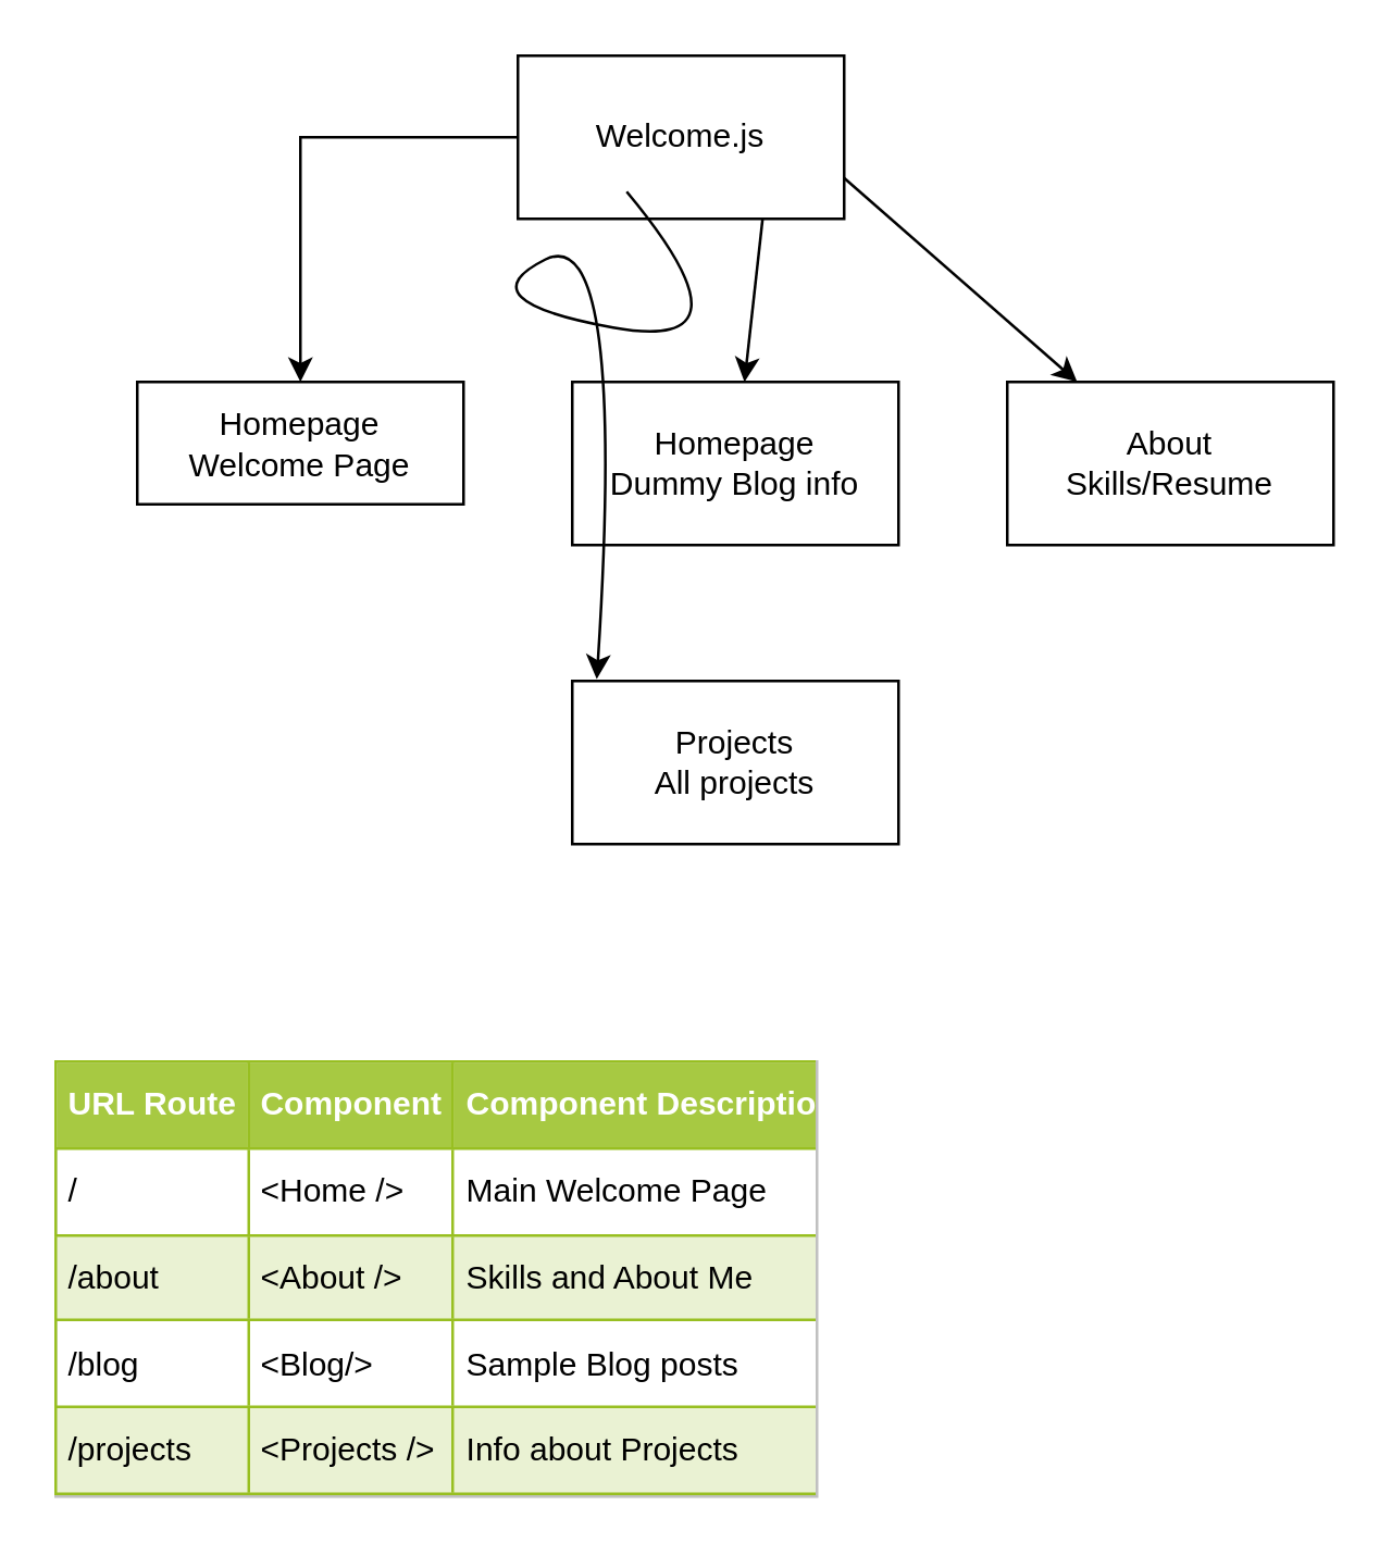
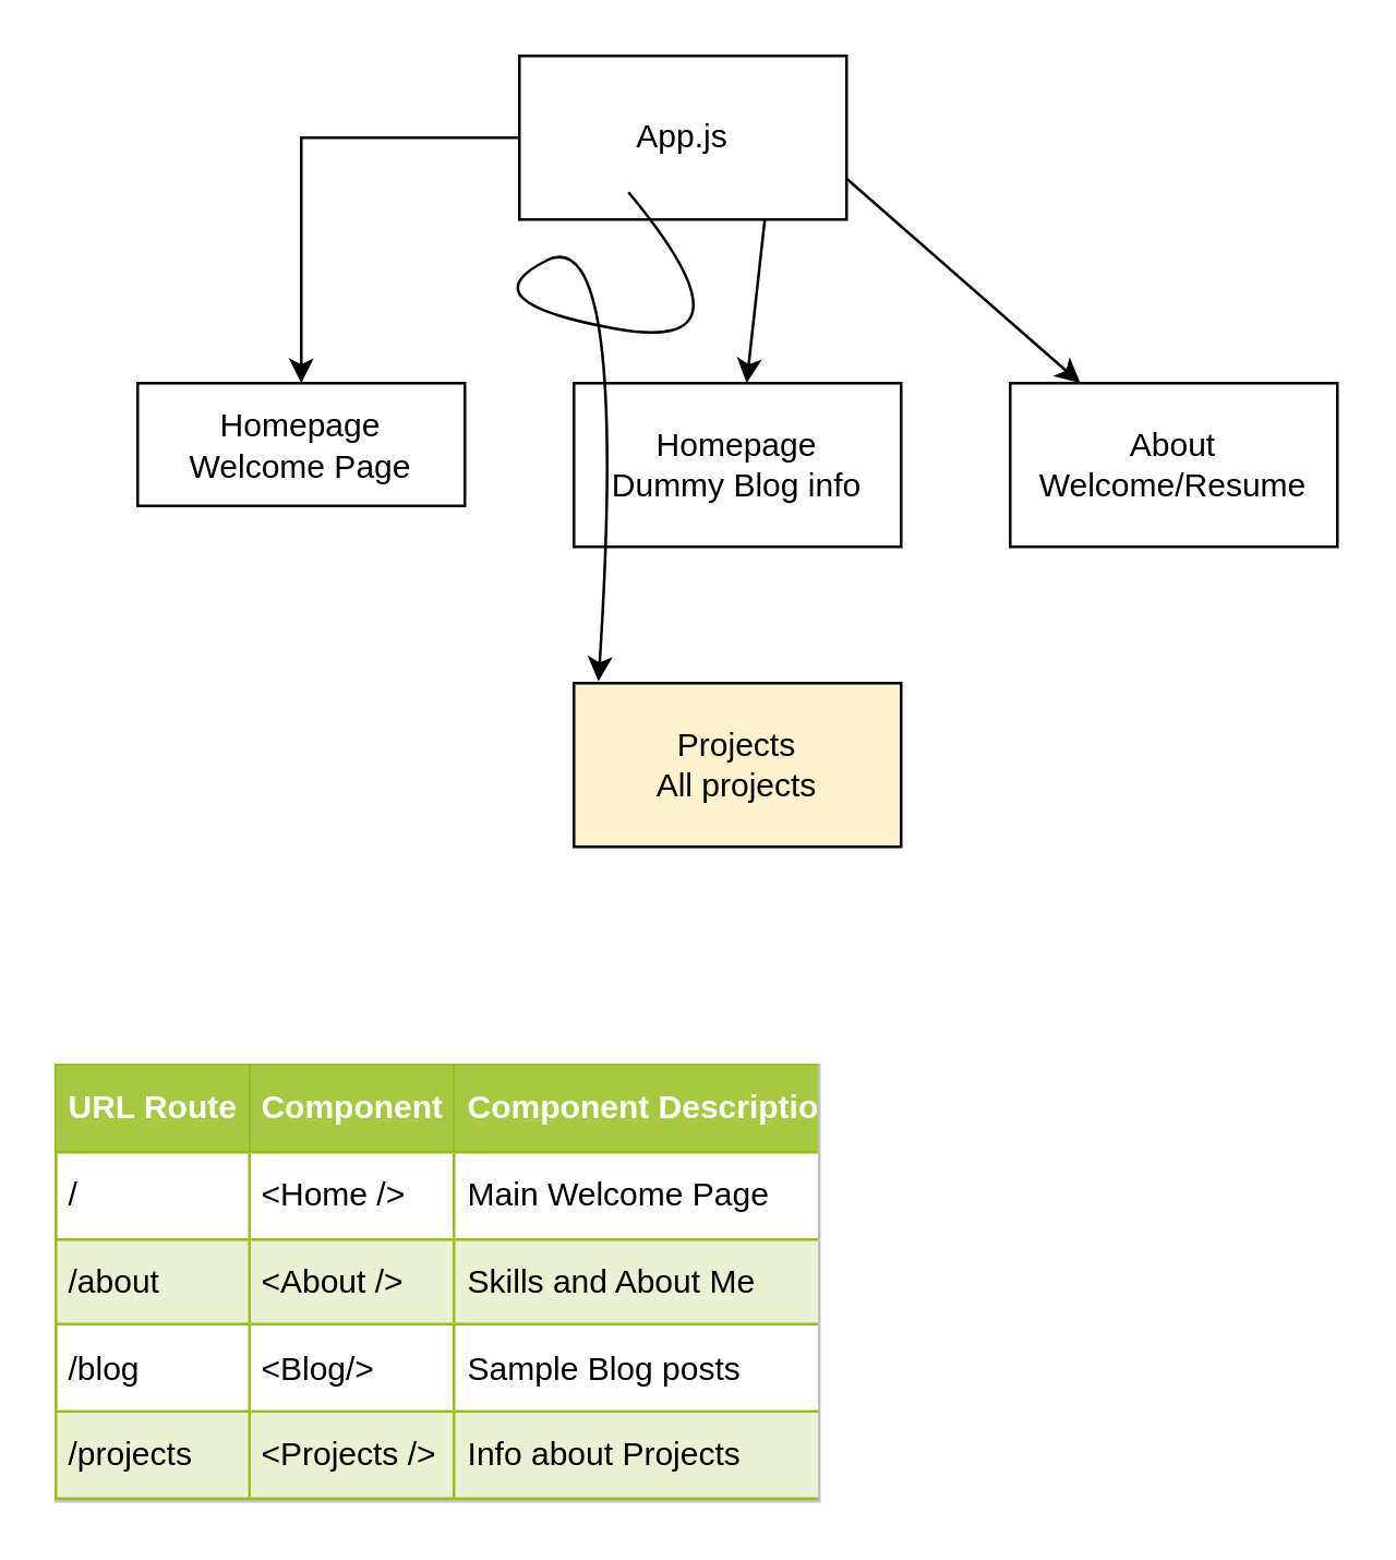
- <mxCell id="2" value="Welcome.js" style="rounded=0;whiteSpace=wrap;html=1;" vertex="1" parent="1"><mxGeometry x="190" y="20" width="120" height="60" as="geometry" /></mxCell>
+ <mxCell id="2" value="App.js" style="rounded=0;whiteSpace=wrap;html=1;" vertex="1" parent="1"><mxGeometry x="190" y="20" width="120" height="60" as="geometry" /></mxCell>
- <mxCell id="5" value="About&lt;br&gt;Skills/Resume" style="rounded=0;whiteSpace=wrap;html=1;" vertex="1" parent="1"><mxGeometry x="370" y="140" width="120" height="60" as="geometry" /></mxCell>
+ <mxCell id="5" value="About&lt;br&gt;Welcome/Resume" style="rounded=0;whiteSpace=wrap;html=1;" vertex="1" parent="1"><mxGeometry x="370" y="140" width="120" height="60" as="geometry" /></mxCell>
- <mxCell id="6" value="Projects&lt;br&gt;All projects" style="rounded=0;whiteSpace=wrap;html=1;" vertex="1" parent="1"><mxGeometry x="210" y="250" width="120" height="60" as="geometry" /></mxCell>
+ <mxCell id="6" value="Projects&lt;br&gt;All projects" style="rounded=0;whiteSpace=wrap;html=1;fillColor=#fff2cc;" vertex="1" parent="1"><mxGeometry x="210" y="250" width="120" height="60" as="geometry" /></mxCell>
